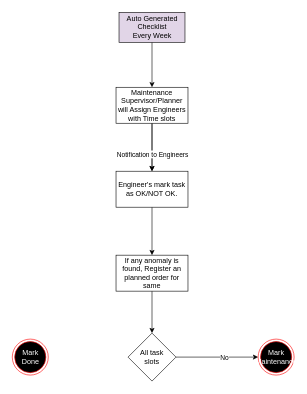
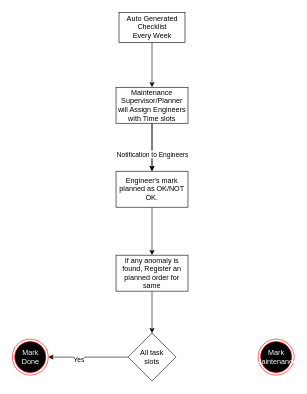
- <mxCell id="3" value="Auto Generated&lt;br&gt;Checklist&lt;br&gt;Every Week" style="html=1;fillColor=#e1d5e7;" vertex="1" parent="1"><mxGeometry x="198" y="20" width="110" height="50" as="geometry" /></mxCell>
+ <mxCell id="3" value="Auto Generated&lt;br&gt;Checklist&lt;br&gt;Every Week" style="html=1;" vertex="1" parent="1"><mxGeometry x="198" y="20" width="110" height="50" as="geometry" /></mxCell>
- <mxCell id="9" value="Engineer's mark task as OK/NOT OK." style="whiteSpace=wrap;html=1;" vertex="1" parent="1"><mxGeometry x="193" y="285" width="120" height="60" as="geometry" /></mxCell>
+ <mxCell id="9" value="Engineer's mark planned as OK/NOT OK." style="whiteSpace=wrap;html=1;" vertex="1" parent="1"><mxGeometry x="193" y="285" width="120" height="60" as="geometry" /></mxCell>
+ <mxCell id="14" style="edgeStyle=none;html=1;entryX=1;entryY=0.5;entryDx=0;entryDy=0;" edge="1" parent="1" source="16" target="18"><mxGeometry relative="1" as="geometry" /></mxCell>
+ <mxCell id="15" value="Yes" style="edgeLabel;html=1;align=center;verticalAlign=middle;resizable=0;points=[];" vertex="1" connectable="0" parent="14"><mxGeometry x="0.254" y="3" relative="1" as="geometry"><mxPoint as="offset" /></mxGeometry></mxCell>
- <mxCell id="12" style="edgeStyle=none;html=1;entryX=0;entryY=0.5;entryDx=0;entryDy=0;" edge="1" parent="1" source="16" target="17"><mxGeometry relative="1" as="geometry" /></mxCell>
- <mxCell id="13" value="No" style="edgeLabel;html=1;align=center;verticalAlign=middle;resizable=0;points=[];" vertex="1" connectable="0" parent="12"><mxGeometry x="0.162" y="-1" relative="1" as="geometry"><mxPoint as="offset" /></mxGeometry></mxCell>
